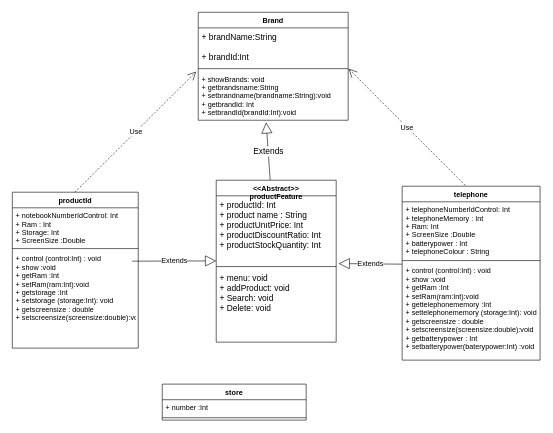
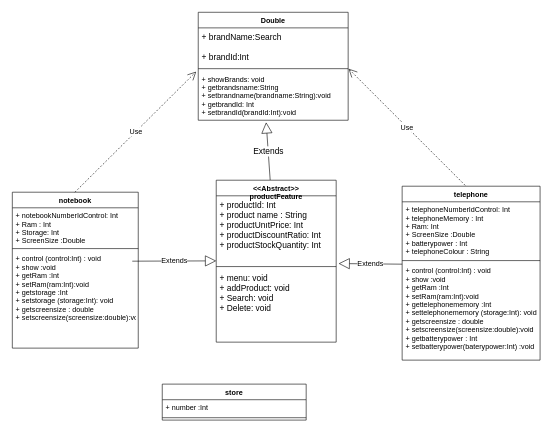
- <mxCell id="2" value="Brand" style="swimlane;fontStyle=1;align=center;verticalAlign=top;childLayout=stackLayout;horizontal=1;startSize=26;horizontalStack=0;resizeParent=1;resizeParentMax=0;resizeLast=0;collapsible=1;marginBottom=0;" vertex="1" parent="1"><mxGeometry x="330" y="20" width="250" height="180" as="geometry" /></mxCell>
+ <mxCell id="2" value="Double" style="swimlane;fontStyle=1;align=center;verticalAlign=top;childLayout=stackLayout;horizontal=1;startSize=26;horizontalStack=0;resizeParent=1;resizeParentMax=0;resizeLast=0;collapsible=1;marginBottom=0;" vertex="1" parent="1"><mxGeometry x="330" y="20" width="250" height="180" as="geometry" /></mxCell>
- <mxCell id="3" value="+ brandName:String&#10;&#10;+ brandId:Int" style="text;strokeColor=none;fillColor=none;align=left;verticalAlign=top;spacingLeft=4;spacingRight=4;overflow=hidden;rotatable=0;points=[[0,0.5],[1,0.5]];portConstraint=eastwest;fontSize=14;" vertex="1" parent="2"><mxGeometry y="26" width="250" height="64" as="geometry" /></mxCell>
+ <mxCell id="3" value="+ brandName:Search&#10;&#10;+ brandId:Int" style="text;strokeColor=none;fillColor=none;align=left;verticalAlign=top;spacingLeft=4;spacingRight=4;overflow=hidden;rotatable=0;points=[[0,0.5],[1,0.5]];portConstraint=eastwest;fontSize=14;" vertex="1" parent="2"><mxGeometry y="26" width="250" height="64" as="geometry" /></mxCell>
- <mxCell id="12" value="productId" style="swimlane;fontStyle=1;align=center;verticalAlign=top;childLayout=stackLayout;horizontal=1;startSize=26;horizontalStack=0;resizeParent=1;resizeParentMax=0;resizeLast=0;collapsible=1;marginBottom=0;fontSize=12;" vertex="1" parent="1"><mxGeometry x="20" y="320" width="210" height="260" as="geometry" /></mxCell>
+ <mxCell id="12" value="notebook" style="swimlane;fontStyle=1;align=center;verticalAlign=top;childLayout=stackLayout;horizontal=1;startSize=26;horizontalStack=0;resizeParent=1;resizeParentMax=0;resizeLast=0;collapsible=1;marginBottom=0;fontSize=12;" vertex="1" parent="1"><mxGeometry x="20" y="320" width="210" height="260" as="geometry" /></mxCell>
